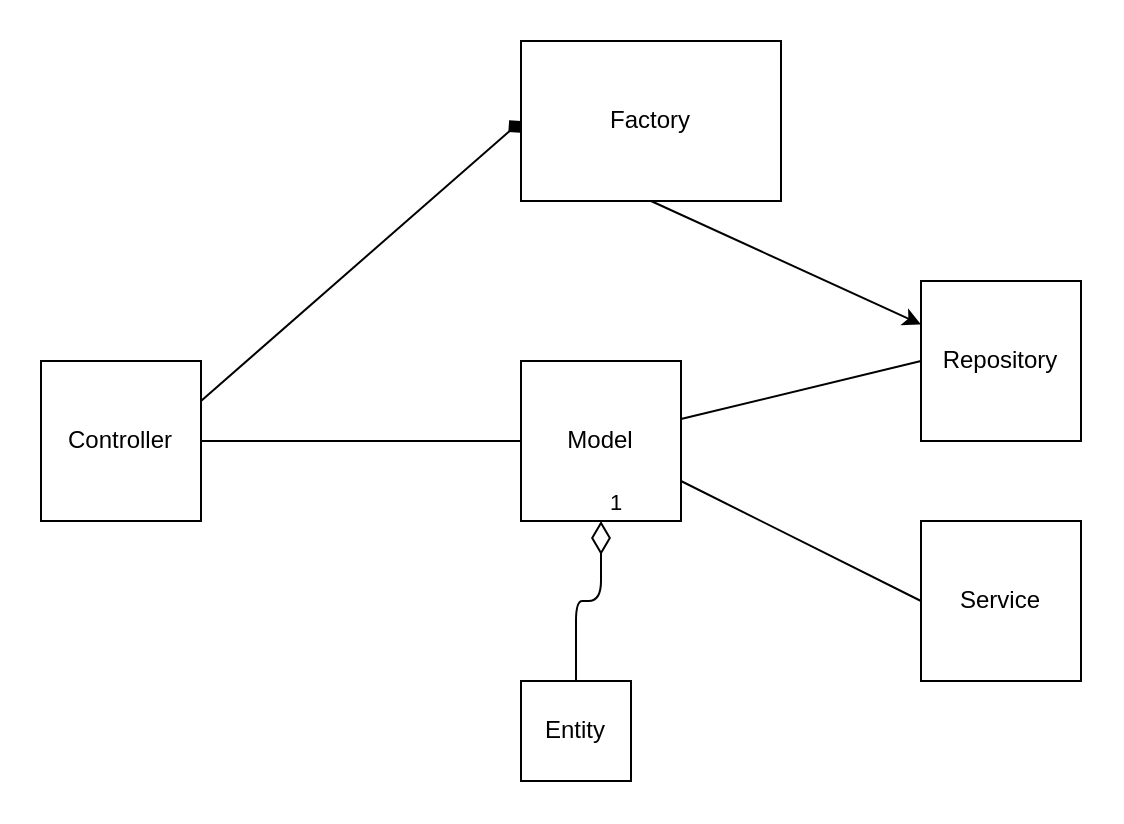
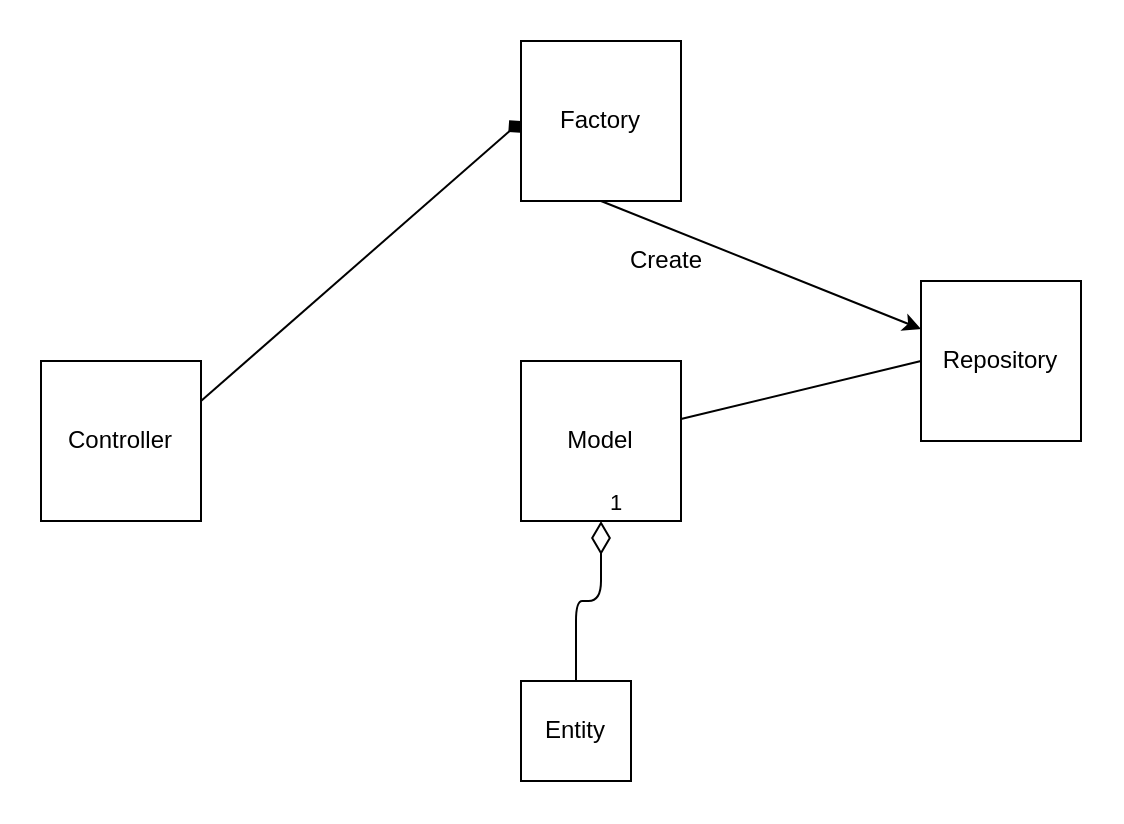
- <mxCell id="9" value="Factory" style="whiteSpace=wrap;html=1;aspect=fixed;" vertex="1" parent="1"><mxGeometry x="260" y="20" width="130" height="80" as="geometry" /></mxCell>
+ <mxCell id="9" value="Factory" style="whiteSpace=wrap;html=1;aspect=fixed;" vertex="1" parent="1"><mxGeometry x="260" y="20" width="80" height="80" as="geometry" /></mxCell>
+ <mxCell id="11" value="Create" style="text;html=1;strokeColor=none;fillColor=none;align=center;verticalAlign=middle;whiteSpace=wrap;rounded=0;" vertex="1" parent="1"><mxGeometry x="313" y="120" width="40" height="20" as="geometry" /></mxCell>
- <mxCell id="6" value="" style="endArrow=none;html=1;entryX=0;entryY=0.5;entryDx=0;entryDy=0;" edge="1" parent="1" source="2" target="3"><mxGeometry width="50" height="50" relative="1" as="geometry"><mxPoint x="20" y="410" as="sourcePoint" /><mxPoint x="180" y="190" as="targetPoint" /></mxGeometry></mxCell>
- <mxCell id="8" value="" style="endArrow=none;html=1;entryX=0;entryY=0.5;entryDx=0;entryDy=0;exitX=1;exitY=0.75;exitDx=0;exitDy=0;" edge="1" parent="1" source="3" target="5"><mxGeometry width="50" height="50" relative="1" as="geometry"><mxPoint x="350" y="320" as="sourcePoint" /><mxPoint x="400" y="270" as="targetPoint" /></mxGeometry></mxCell>
- <mxCell id="5" value="Service" style="whiteSpace=wrap;html=1;aspect=fixed;" vertex="1" parent="1"><mxGeometry x="460" y="260" width="80" height="80" as="geometry" /></mxCell>
